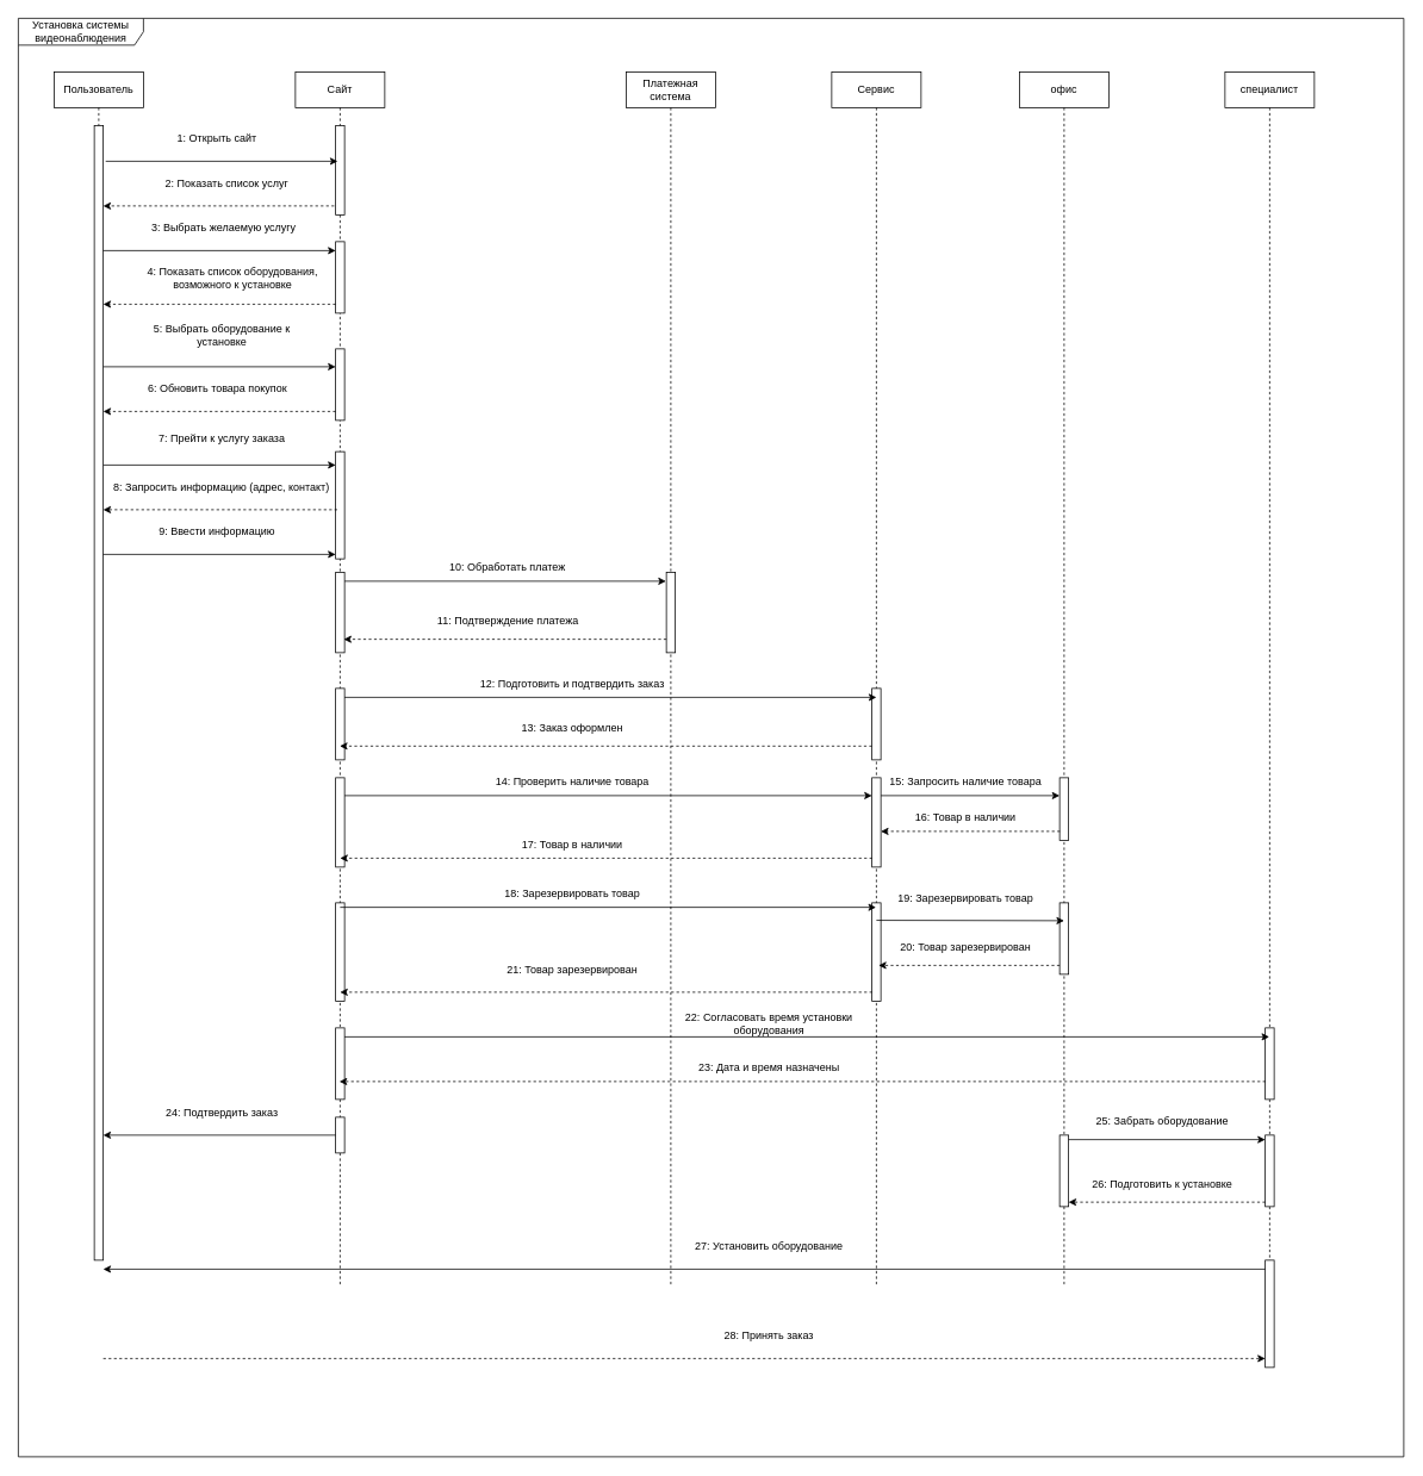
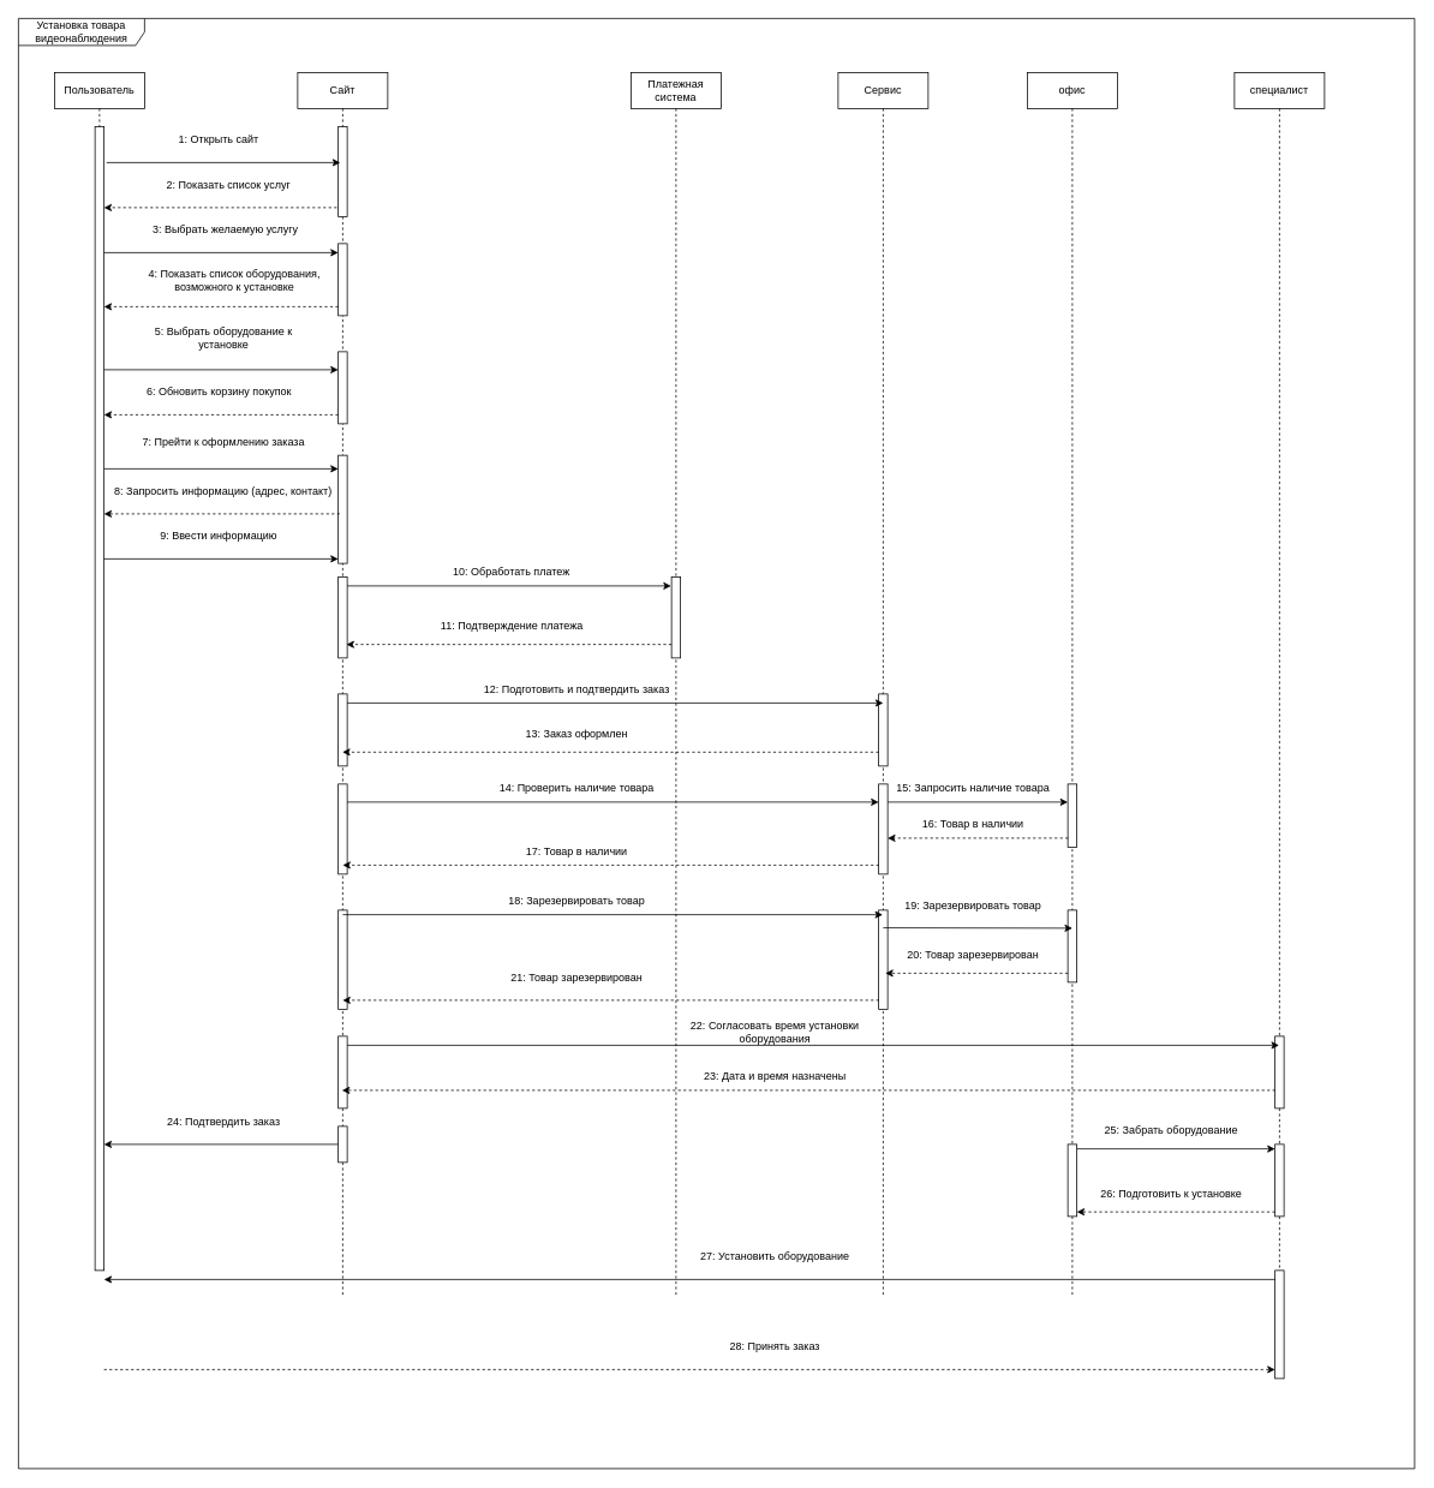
- <mxCell id="81" value="&lt;font style=&quot;vertical-align: inherit;&quot;&gt;&lt;font style=&quot;vertical-align: inherit;&quot;&gt;Установка системы видеонаблюдения&lt;/font&gt;&lt;/font&gt;" style="shape=umlFrame;whiteSpace=wrap;html=1;pointerEvents=0;width=140;height=30;" parent="1" vertex="1"><mxGeometry x="20" y="20" width="1550" height="1610" as="geometry" /></mxCell>
+ <mxCell id="81" value="&lt;font style=&quot;vertical-align: inherit;&quot;&gt;&lt;font style=&quot;vertical-align: inherit;&quot;&gt;Установка товара видеонаблюдения&lt;/font&gt;&lt;/font&gt;" style="shape=umlFrame;whiteSpace=wrap;html=1;pointerEvents=0;width=140;height=30;" parent="1" vertex="1"><mxGeometry x="20" y="20" width="1550" height="1610" as="geometry" /></mxCell>
- <mxCell id="82" value="6: Обновить товара покупок" style="text;html=1;align=center;verticalAlign=middle;whiteSpace=wrap;rounded=0;" vertex="1" parent="1"><mxGeometry x="142.5" y="420" width="200" height="30" as="geometry" /></mxCell>
+ <mxCell id="82" value="6: Обновить корзину покупок" style="text;html=1;align=center;verticalAlign=middle;whiteSpace=wrap;rounded=0;" vertex="1" parent="1"><mxGeometry x="142.5" y="420" width="200" height="30" as="geometry" /></mxCell>
- <mxCell id="85" value="7: Прейти к услугу заказа" style="text;html=1;align=center;verticalAlign=middle;whiteSpace=wrap;rounded=0;" vertex="1" parent="1"><mxGeometry x="147.5" y="475" width="200" height="30" as="geometry" /></mxCell>
+ <mxCell id="85" value="7: Прейти к оформлению заказа" style="text;html=1;align=center;verticalAlign=middle;whiteSpace=wrap;rounded=0;" vertex="1" parent="1"><mxGeometry x="147.5" y="475" width="200" height="30" as="geometry" /></mxCell>
